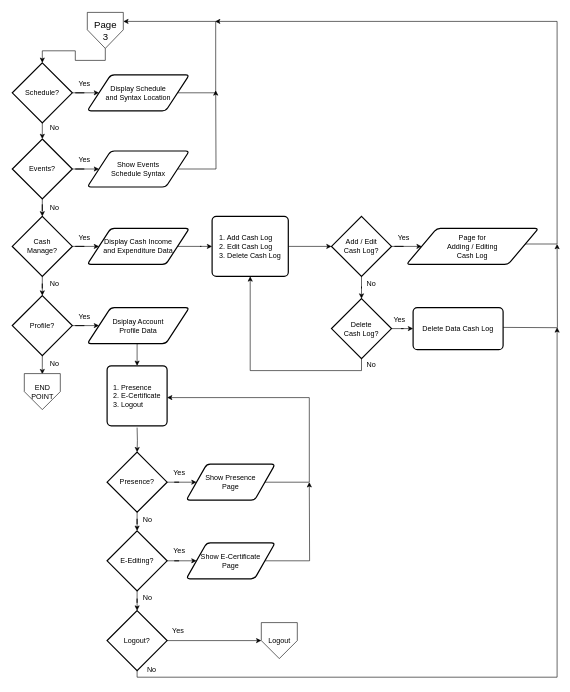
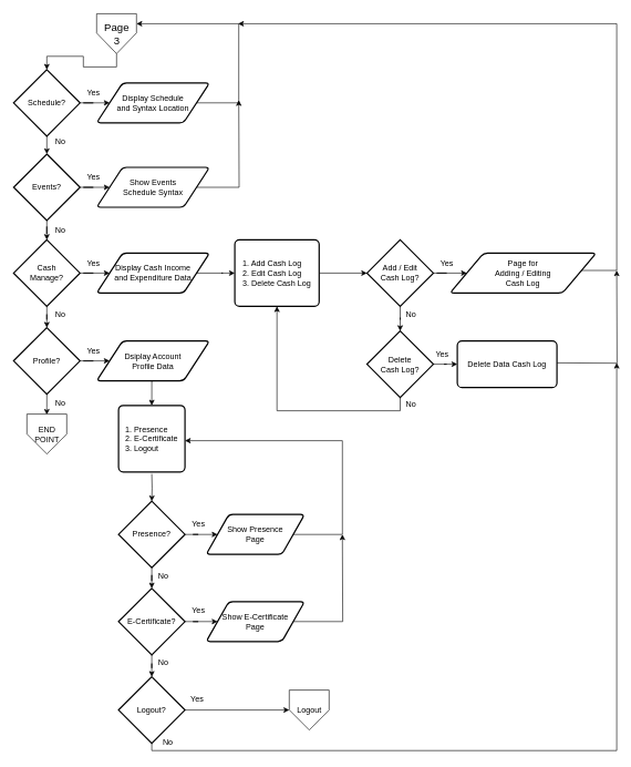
- <mxCell id="30" value="E-Editing?" style="strokeWidth=2;html=1;shape=mxgraph.flowchart.decision;whiteSpace=wrap;" parent="1" vertex="1"><mxGeometry x="178" y="884" width="100" height="100" as="geometry" /></mxCell>
+ <mxCell id="30" value="E-Certificate?" style="strokeWidth=2;html=1;shape=mxgraph.flowchart.decision;whiteSpace=wrap;" parent="1" vertex="1"><mxGeometry x="178" y="884" width="100" height="100" as="geometry" /></mxCell>
